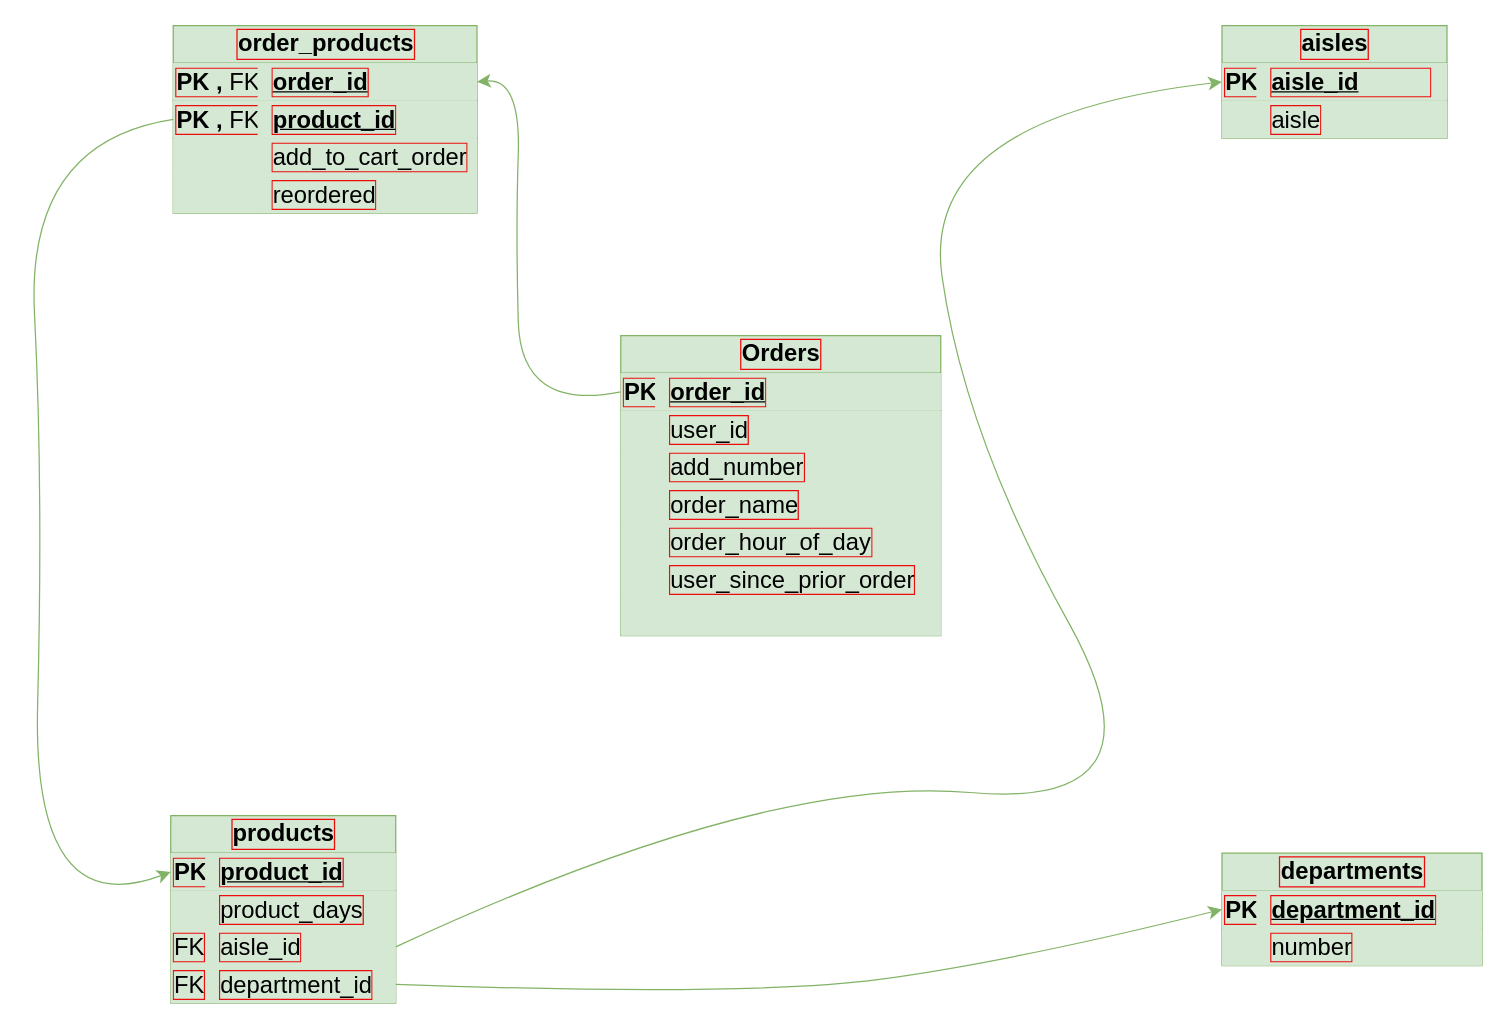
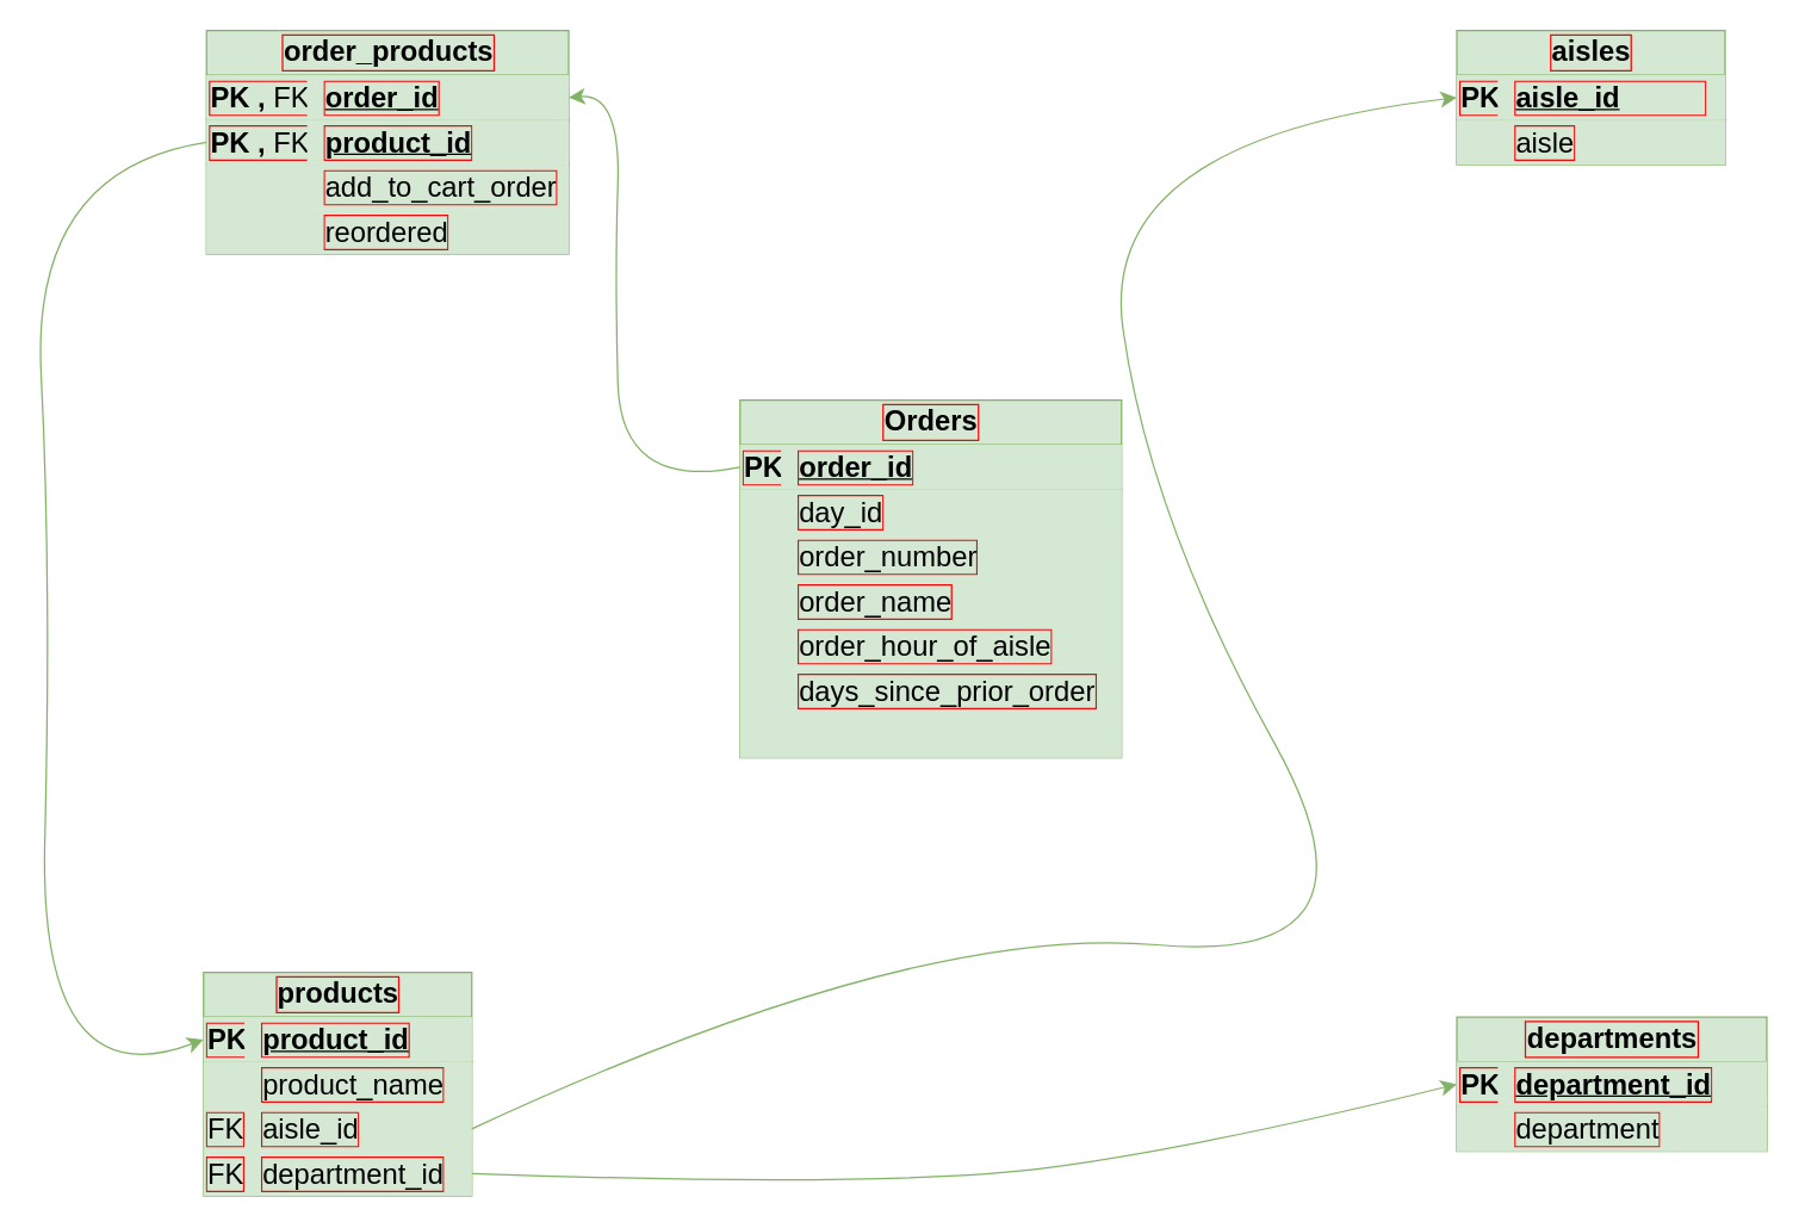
- <mxCell id="8" value="user_id" style="shape=partialRectangle;connectable=0;fillColor=#d5e8d4;top=0;left=0;bottom=0;right=0;align=left;spacingLeft=6;overflow=hidden;html=1;fontSize=19;spacing=3;strokeColor=#82b366;labelBorderColor=#ed0c0c;" vertex="1" parent="6"><mxGeometry x="30" width="226" height="30" as="geometry"><mxRectangle width="226" height="30" as="alternateBounds" /></mxGeometry></mxCell>
+ <mxCell id="8" value="day_id" style="shape=partialRectangle;connectable=0;fillColor=#d5e8d4;top=0;left=0;bottom=0;right=0;align=left;spacingLeft=6;overflow=hidden;html=1;fontSize=19;spacing=3;strokeColor=#82b366;labelBorderColor=#ed0c0c;" vertex="1" parent="6"><mxGeometry x="30" width="226" height="30" as="geometry"><mxRectangle width="226" height="30" as="alternateBounds" /></mxGeometry></mxCell>
- <mxCell id="11" value="add_number" style="shape=partialRectangle;connectable=0;fillColor=#d5e8d4;top=0;left=0;bottom=0;right=0;align=left;spacingLeft=6;overflow=hidden;html=1;fontSize=19;spacing=3;strokeColor=#82b366;labelBorderColor=#ed0c0c;" vertex="1" parent="9"><mxGeometry x="30" width="226" height="30" as="geometry"><mxRectangle width="226" height="30" as="alternateBounds" /></mxGeometry></mxCell>
+ <mxCell id="11" value="order_number" style="shape=partialRectangle;connectable=0;fillColor=#d5e8d4;top=0;left=0;bottom=0;right=0;align=left;spacingLeft=6;overflow=hidden;html=1;fontSize=19;spacing=3;strokeColor=#82b366;labelBorderColor=#ed0c0c;" vertex="1" parent="9"><mxGeometry x="30" width="226" height="30" as="geometry"><mxRectangle width="226" height="30" as="alternateBounds" /></mxGeometry></mxCell>
- <mxCell id="17" value="order_hour_of_day" style="shape=partialRectangle;connectable=0;fillColor=#d5e8d4;top=0;left=0;bottom=0;right=0;align=left;spacingLeft=6;overflow=hidden;html=1;fontSize=19;spacing=3;strokeColor=#82b366;labelBorderColor=#ed0c0c;" vertex="1" parent="15"><mxGeometry x="30" width="226" height="30" as="geometry"><mxRectangle width="226" height="30" as="alternateBounds" /></mxGeometry></mxCell>
+ <mxCell id="17" value="order_hour_of_aisle" style="shape=partialRectangle;connectable=0;fillColor=#d5e8d4;top=0;left=0;bottom=0;right=0;align=left;spacingLeft=6;overflow=hidden;html=1;fontSize=19;spacing=3;strokeColor=#82b366;labelBorderColor=#ed0c0c;" vertex="1" parent="15"><mxGeometry x="30" width="226" height="30" as="geometry"><mxRectangle width="226" height="30" as="alternateBounds" /></mxGeometry></mxCell>
- <mxCell id="20" value="user_since_prior_order" style="shape=partialRectangle;connectable=0;fillColor=#d5e8d4;top=0;left=0;bottom=0;right=0;align=left;spacingLeft=6;overflow=hidden;html=1;fontSize=19;spacing=3;strokeColor=#82b366;labelBorderColor=#ed0c0c;" vertex="1" parent="18"><mxGeometry x="30" width="226" height="30" as="geometry"><mxRectangle width="226" height="30" as="alternateBounds" /></mxGeometry></mxCell>
+ <mxCell id="20" value="days_since_prior_order" style="shape=partialRectangle;connectable=0;fillColor=#d5e8d4;top=0;left=0;bottom=0;right=0;align=left;spacingLeft=6;overflow=hidden;html=1;fontSize=19;spacing=3;strokeColor=#82b366;labelBorderColor=#ed0c0c;" vertex="1" parent="18"><mxGeometry x="30" width="226" height="30" as="geometry"><mxRectangle width="226" height="30" as="alternateBounds" /></mxGeometry></mxCell>
- <mxCell id="44" value="product_days" style="shape=partialRectangle;connectable=0;fillColor=#d5e8d4;top=0;left=0;bottom=0;right=0;align=left;spacingLeft=6;overflow=hidden;html=1;fontSize=19;spacing=3;strokeColor=#82b366;labelBorderColor=#ed0c0c;" vertex="1" parent="42"><mxGeometry x="30" width="150" height="30" as="geometry"><mxRectangle width="150" height="30" as="alternateBounds" /></mxGeometry></mxCell>
+ <mxCell id="44" value="product_name" style="shape=partialRectangle;connectable=0;fillColor=#d5e8d4;top=0;left=0;bottom=0;right=0;align=left;spacingLeft=6;overflow=hidden;html=1;fontSize=19;spacing=3;strokeColor=#82b366;labelBorderColor=#ed0c0c;" vertex="1" parent="42"><mxGeometry x="30" width="150" height="30" as="geometry"><mxRectangle width="150" height="30" as="alternateBounds" /></mxGeometry></mxCell>
- <mxCell id="37" value="number" style="shape=partialRectangle;connectable=0;fillColor=#d5e8d4;top=0;left=0;bottom=0;right=0;align=left;spacingLeft=6;overflow=hidden;html=1;fontSize=19;spacing=3;strokeColor=#82b366;labelBorderColor=#ed0c0c;" vertex="1" parent="35"><mxGeometry x="30" width="178" height="30" as="geometry"><mxRectangle width="178" height="30" as="alternateBounds" /></mxGeometry></mxCell>
+ <mxCell id="37" value="department" style="shape=partialRectangle;connectable=0;fillColor=#d5e8d4;top=0;left=0;bottom=0;right=0;align=left;spacingLeft=6;overflow=hidden;html=1;fontSize=19;spacing=3;strokeColor=#82b366;labelBorderColor=#ed0c0c;" vertex="1" parent="35"><mxGeometry x="30" width="178" height="30" as="geometry"><mxRectangle width="178" height="30" as="alternateBounds" /></mxGeometry></mxCell>
